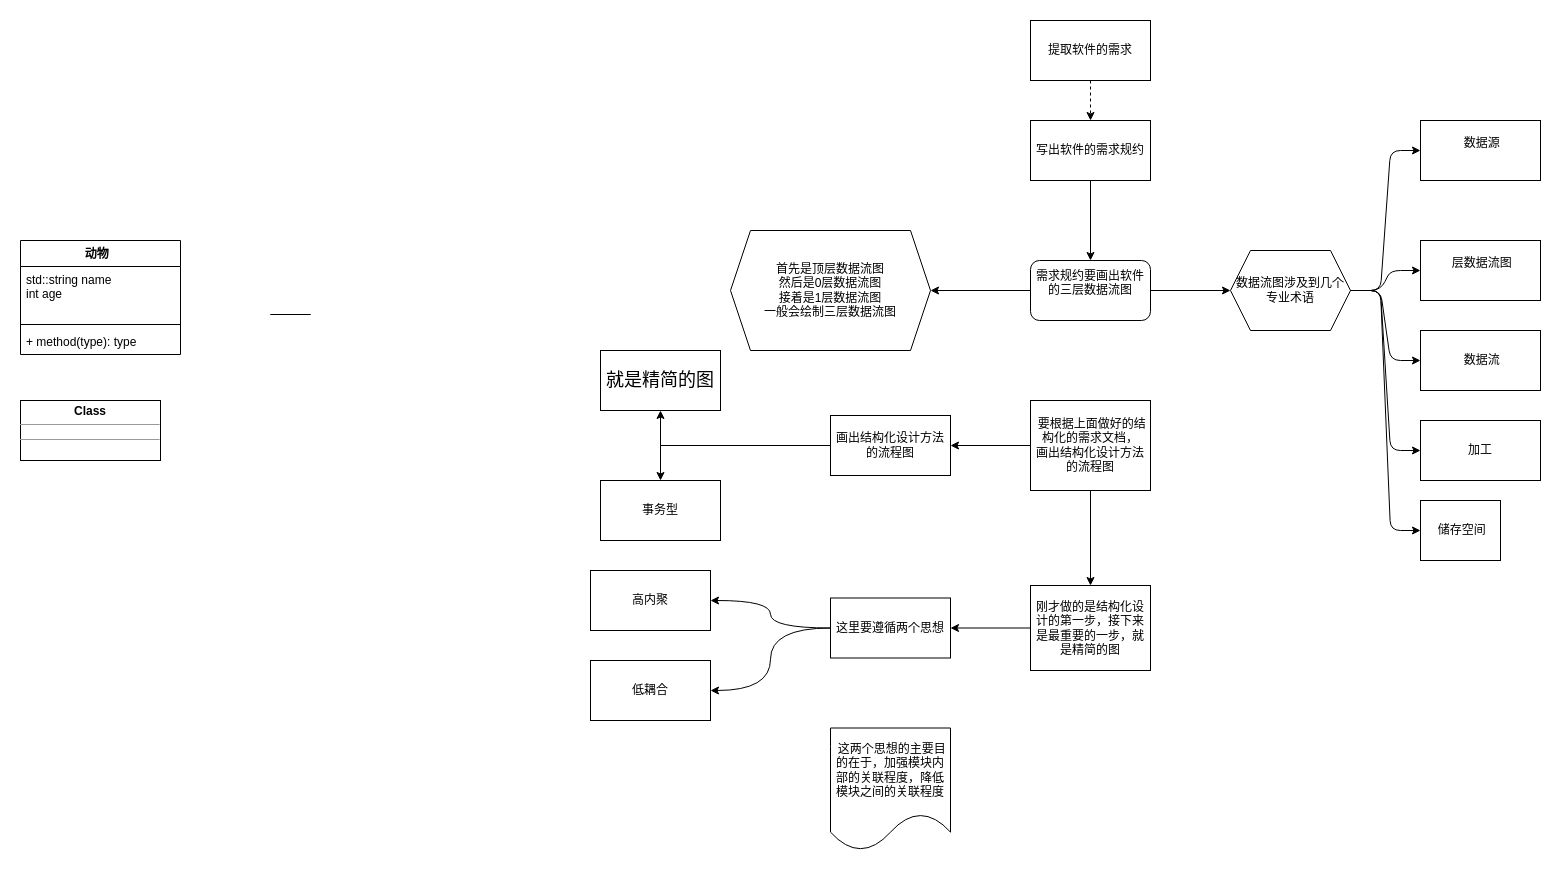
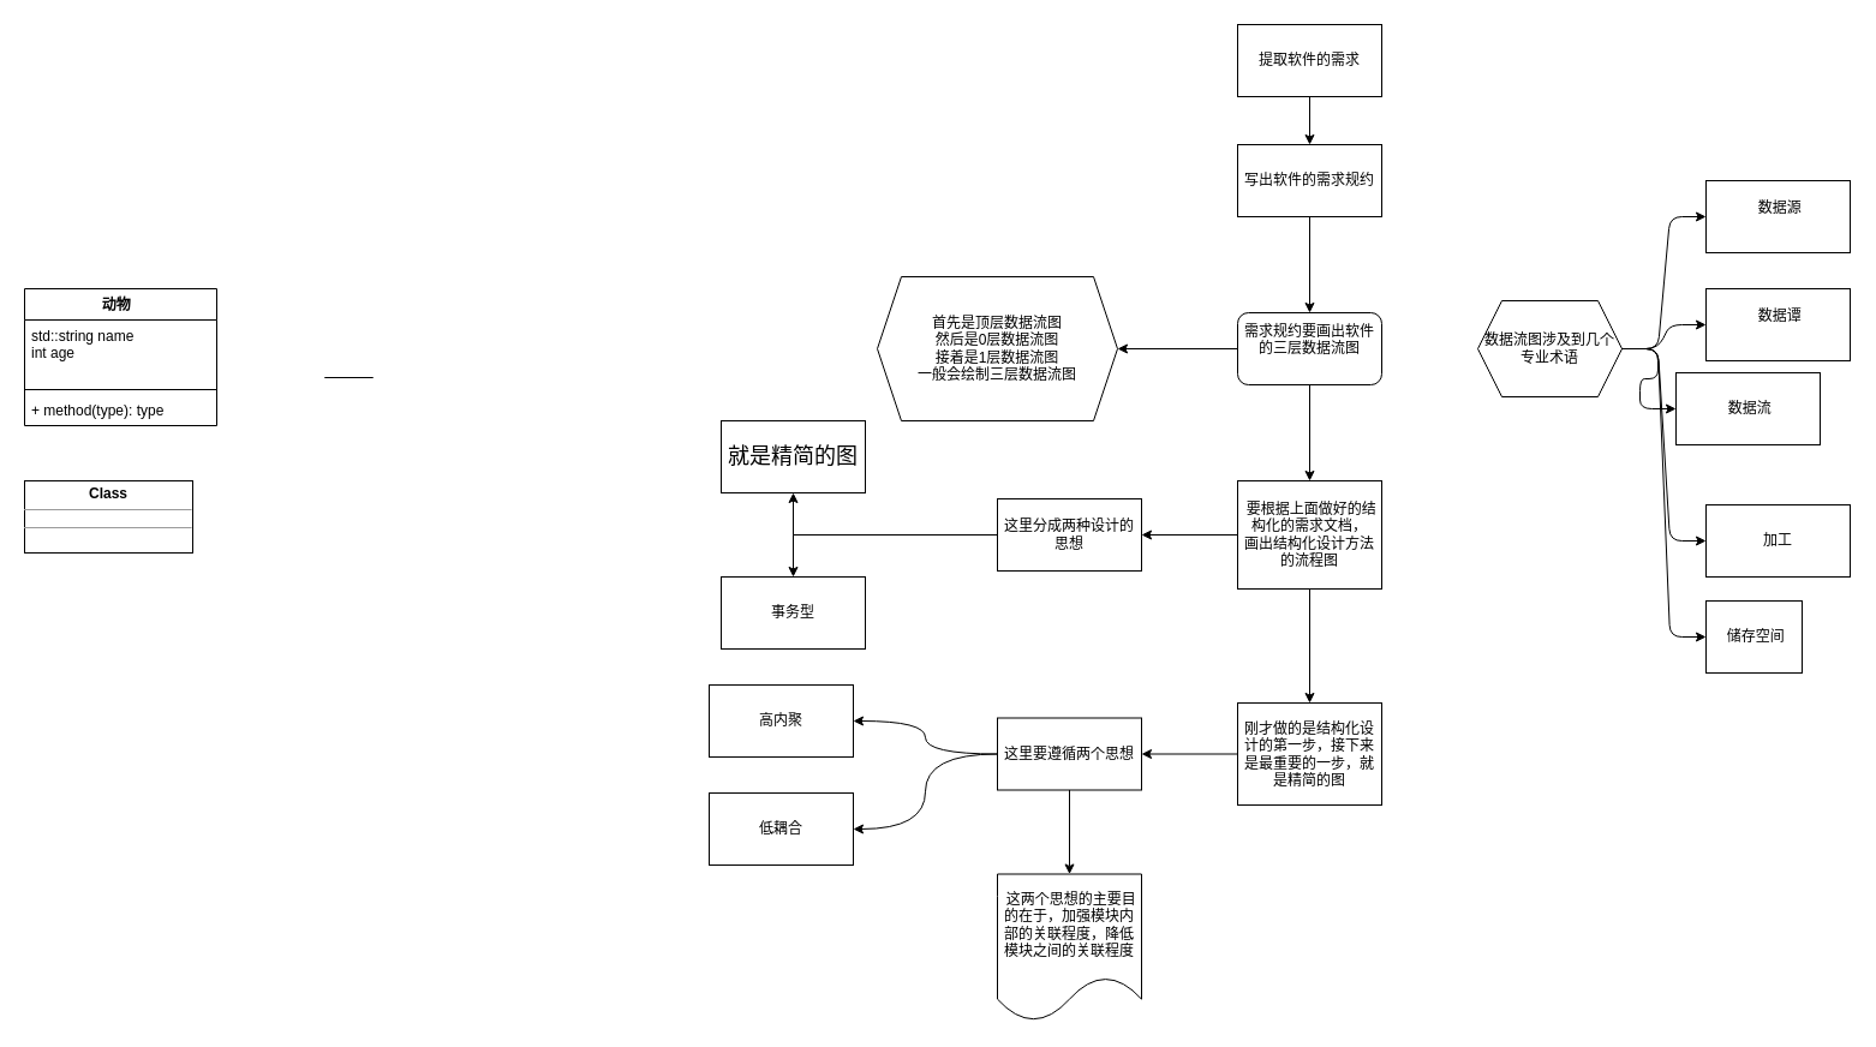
- <mxCell id="2" value="" style="edgeStyle=orthogonalEdgeStyle;rounded=0;orthogonalLoop=1;jettySize=auto;html=1;dashed=1;" parent="1" source="3" target="5" edge="1"><mxGeometry relative="1" as="geometry" /></mxCell>
+ <mxCell id="2" value="" style="edgeStyle=orthogonalEdgeStyle;rounded=0;orthogonalLoop=1;jettySize=auto;html=1;" parent="1" source="3" target="5" edge="1"><mxGeometry relative="1" as="geometry" /></mxCell>
- <mxCell id="12" value="&amp;nbsp;数据源&lt;div&gt;&lt;br&gt;&lt;/div&gt;" style="whiteSpace=wrap;html=1;rounded=0;" parent="1" vertex="1"><mxGeometry x="1420" y="120" width="120" height="60" as="geometry" /></mxCell>
+ <mxCell id="12" value="&amp;nbsp;数据源&lt;div&gt;&lt;br&gt;&lt;/div&gt;" style="whiteSpace=wrap;html=1;rounded=0;" parent="1" vertex="1"><mxGeometry x="1420" y="150" width="120" height="60" as="geometry" /></mxCell>
- <mxCell id="18" value="&amp;nbsp;层数据流图&lt;br&gt;&lt;div&gt;&lt;br&gt;&lt;/div&gt;" style="whiteSpace=wrap;html=1;rounded=0;" parent="1" vertex="1"><mxGeometry x="1420" y="240" width="120" height="60" as="geometry" /></mxCell>
+ <mxCell id="18" value="&amp;nbsp;数据谭&lt;br&gt;&lt;div&gt;&lt;br&gt;&lt;/div&gt;" style="whiteSpace=wrap;html=1;rounded=0;" parent="1" vertex="1"><mxGeometry x="1420" y="240" width="120" height="60" as="geometry" /></mxCell>
- <mxCell id="7" value="" style="edgeStyle=orthogonalEdgeStyle;rounded=0;orthogonalLoop=1;jettySize=auto;html=1;" parent="1" source="8" target="11" edge="1"><mxGeometry relative="1" as="geometry" /></mxCell>
+ <mxCell id="7" value="" style="edgeStyle=orthogonalEdgeStyle;rounded=0;orthogonalLoop=1;jettySize=auto;html=1;" parent="1" source="8" target="23" edge="1"><mxGeometry relative="1" as="geometry" /></mxCell>
- <mxCell id="16" value="&amp;nbsp;数据流" style="whiteSpace=wrap;html=1;rounded=0;" parent="1" vertex="1"><mxGeometry x="1420" y="330" width="120" height="60" as="geometry" /></mxCell>
+ <mxCell id="16" value="&amp;nbsp;数据流" style="whiteSpace=wrap;html=1;rounded=0;" parent="1" vertex="1"><mxGeometry x="1395" y="310" width="120" height="60" as="geometry" /></mxCell>
- <mxCell id="25" value="画出结构化设计方法的流程图" style="whiteSpace=wrap;html=1;rounded=0;" parent="1" vertex="1"><mxGeometry x="830" y="415" width="120" height="60" as="geometry" /></mxCell>
+ <mxCell id="25" value="这里分成两种设计的思想" style="whiteSpace=wrap;html=1;rounded=0;" parent="1" vertex="1"><mxGeometry x="830" y="415" width="120" height="60" as="geometry" /></mxCell>
+ <mxCell id="32" value="" style="edgeStyle=orthogonalEdgeStyle;rounded=0;orthogonalLoop=1;jettySize=auto;html=1;" parent="1" source="33" target="37" edge="1"><mxGeometry relative="1" as="geometry" /></mxCell>
